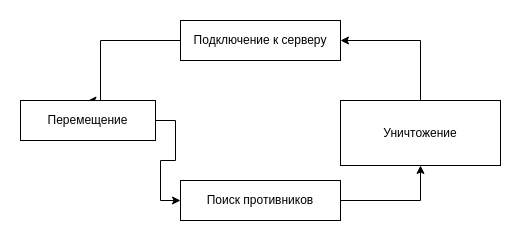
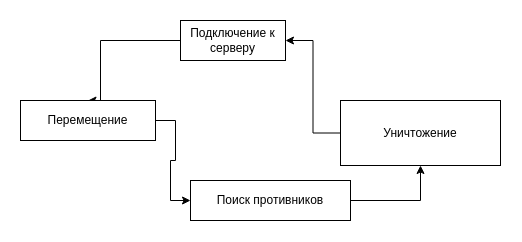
- <mxCell id="3" value="Подключение к серверу" style="rounded=0;whiteSpace=wrap;html=1;" vertex="1" parent="1"><mxGeometry x="180" y="20" width="160" height="40" as="geometry" /></mxCell>
+ <mxCell id="3" value="Подключение к серверу" style="rounded=0;whiteSpace=wrap;html=1;" vertex="1" parent="1"><mxGeometry x="180" y="20" width="105" height="40" as="geometry" /></mxCell>
- <mxCell id="7" value="Поиск противников" style="rounded=0;whiteSpace=wrap;html=1;" vertex="1" parent="1"><mxGeometry x="180" y="180" width="160" height="40" as="geometry" /></mxCell>
+ <mxCell id="7" value="Поиск противников" style="rounded=0;whiteSpace=wrap;html=1;" vertex="1" parent="1"><mxGeometry x="190" y="180" width="160" height="40" as="geometry" /></mxCell>
